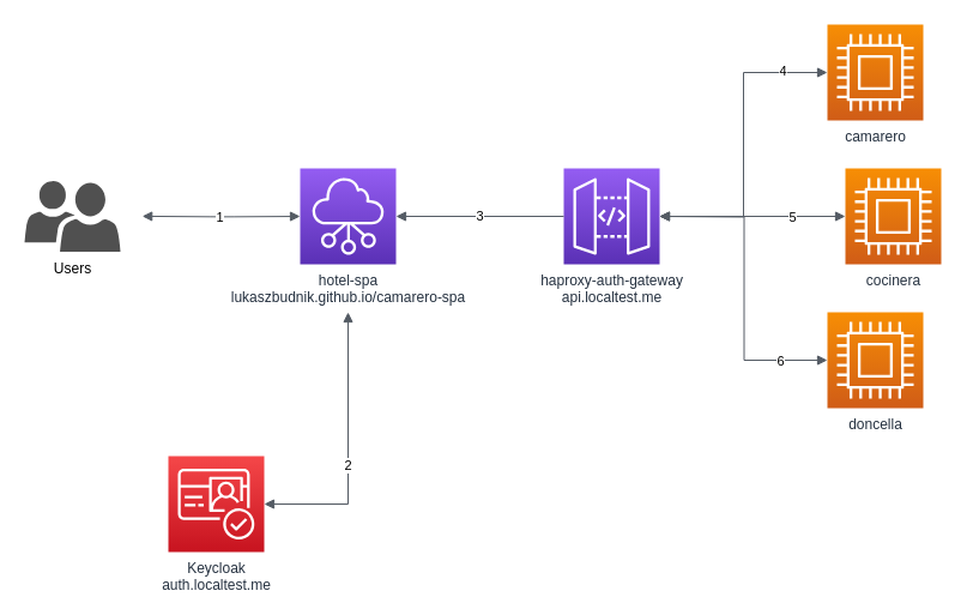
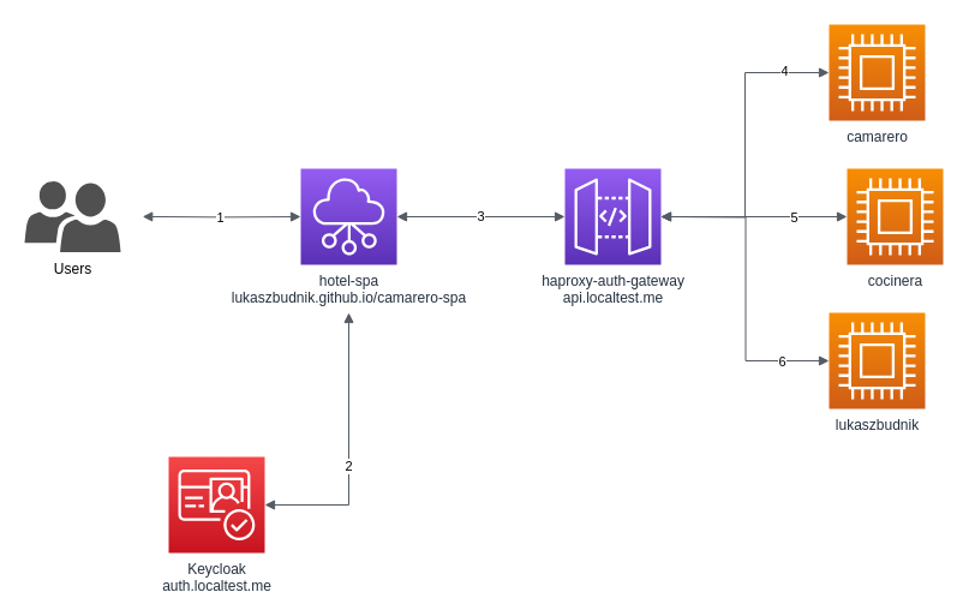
- <mxCell id="18" value="3" style="edgeStyle=orthogonalEdgeStyle;html=1;endArrow=none;elbow=vertical;startArrow=block;startFill=1;endFill=1;strokeColor=#545B64;exitX=1;exitY=0.5;exitDx=0;exitDy=0;exitPerimeter=0;" parent="1" source="15" target="3" edge="1"><mxGeometry width="100" relative="1" as="geometry"><mxPoint x="350" y="180" as="sourcePoint" /><mxPoint x="450" y="180" as="targetPoint" /></mxGeometry></mxCell>
+ <mxCell id="18" value="3" style="edgeStyle=orthogonalEdgeStyle;html=1;endArrow=block;elbow=vertical;startArrow=block;startFill=1;endFill=1;strokeColor=#545B64;exitX=1;exitY=0.5;exitDx=0;exitDy=0;exitPerimeter=0;" parent="1" source="15" target="3" edge="1"><mxGeometry width="100" relative="1" as="geometry"><mxPoint x="350" y="180" as="sourcePoint" /><mxPoint x="450" y="180" as="targetPoint" /></mxGeometry></mxCell>
- <mxCell id="6" value="doncella" style="points=[[0,0,0],[0.25,0,0],[0.5,0,0],[0.75,0,0],[1,0,0],[0,1,0],[0.25,1,0],[0.5,1,0],[0.75,1,0],[1,1,0],[0,0.25,0],[0,0.5,0],[0,0.75,0],[1,0.25,0],[1,0.5,0],[1,0.75,0]];outlineConnect=0;fontColor=#232F3E;gradientColor=#F78E04;gradientDirection=north;fillColor=#D05C17;strokeColor=#ffffff;dashed=0;verticalLabelPosition=bottom;verticalAlign=top;align=center;html=1;fontSize=12;fontStyle=0;aspect=fixed;shape=mxgraph.aws4.resourceIcon;resIcon=mxgraph.aws4.compute;" parent="1" vertex="1"><mxGeometry x="690" y="260" width="80" height="80" as="geometry" /></mxCell>
+ <mxCell id="6" value="lukaszbudnik" style="points=[[0,0,0],[0.25,0,0],[0.5,0,0],[0.75,0,0],[1,0,0],[0,1,0],[0.25,1,0],[0.5,1,0],[0.75,1,0],[1,1,0],[0,0.25,0],[0,0.5,0],[0,0.75,0],[1,0.25,0],[1,0.5,0],[1,0.75,0]];outlineConnect=0;fontColor=#232F3E;gradientColor=#F78E04;gradientDirection=north;fillColor=#D05C17;strokeColor=#ffffff;dashed=0;verticalLabelPosition=bottom;verticalAlign=top;align=center;html=1;fontSize=12;fontStyle=0;aspect=fixed;shape=mxgraph.aws4.resourceIcon;resIcon=mxgraph.aws4.compute;" parent="1" vertex="1"><mxGeometry x="690" y="260" width="80" height="80" as="geometry" /></mxCell>
